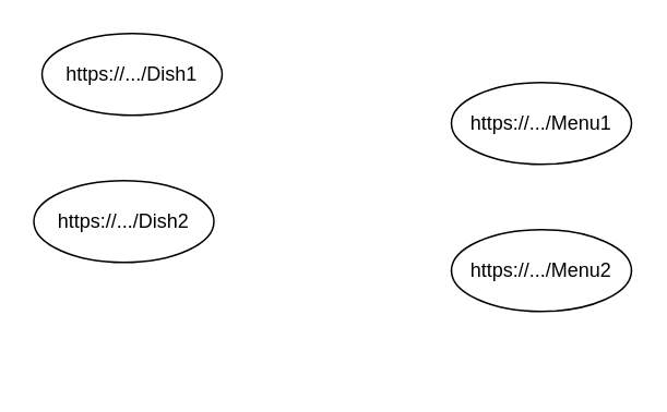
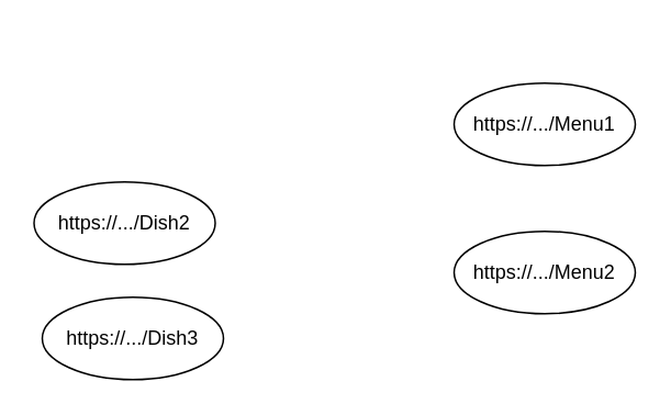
- <mxCell id="2" value="https://.../Dish1" style="ellipse;whiteSpace=wrap;html=1;" vertex="1" parent="1"><mxGeometry x="25" y="20" width="110" height="50" as="geometry" /></mxCell>
+ <mxCell id="4" value="https://.../Dish3" style="ellipse;whiteSpace=wrap;html=1;" vertex="1" parent="1"><mxGeometry x="25" y="180" width="110" height="50" as="geometry" /></mxCell>
